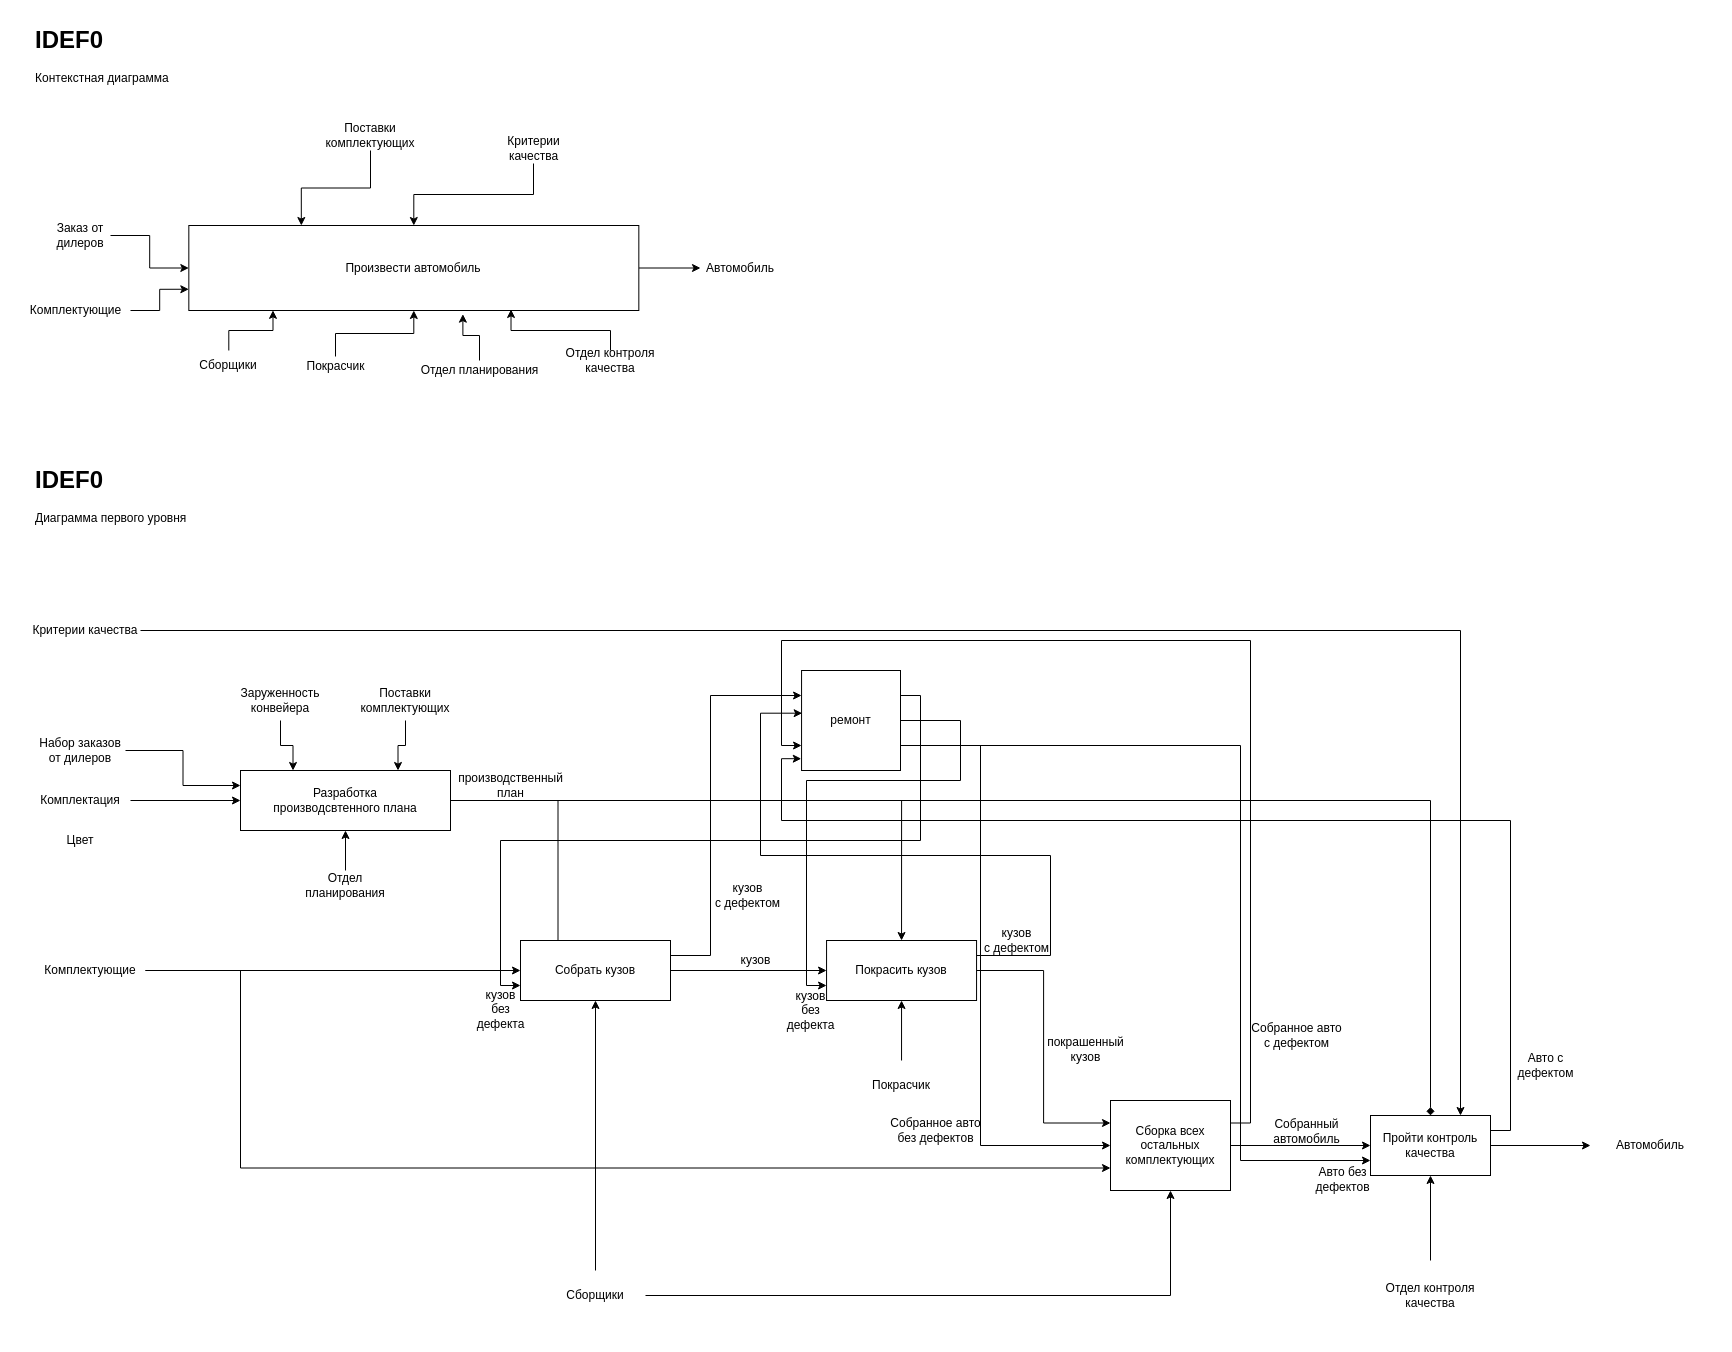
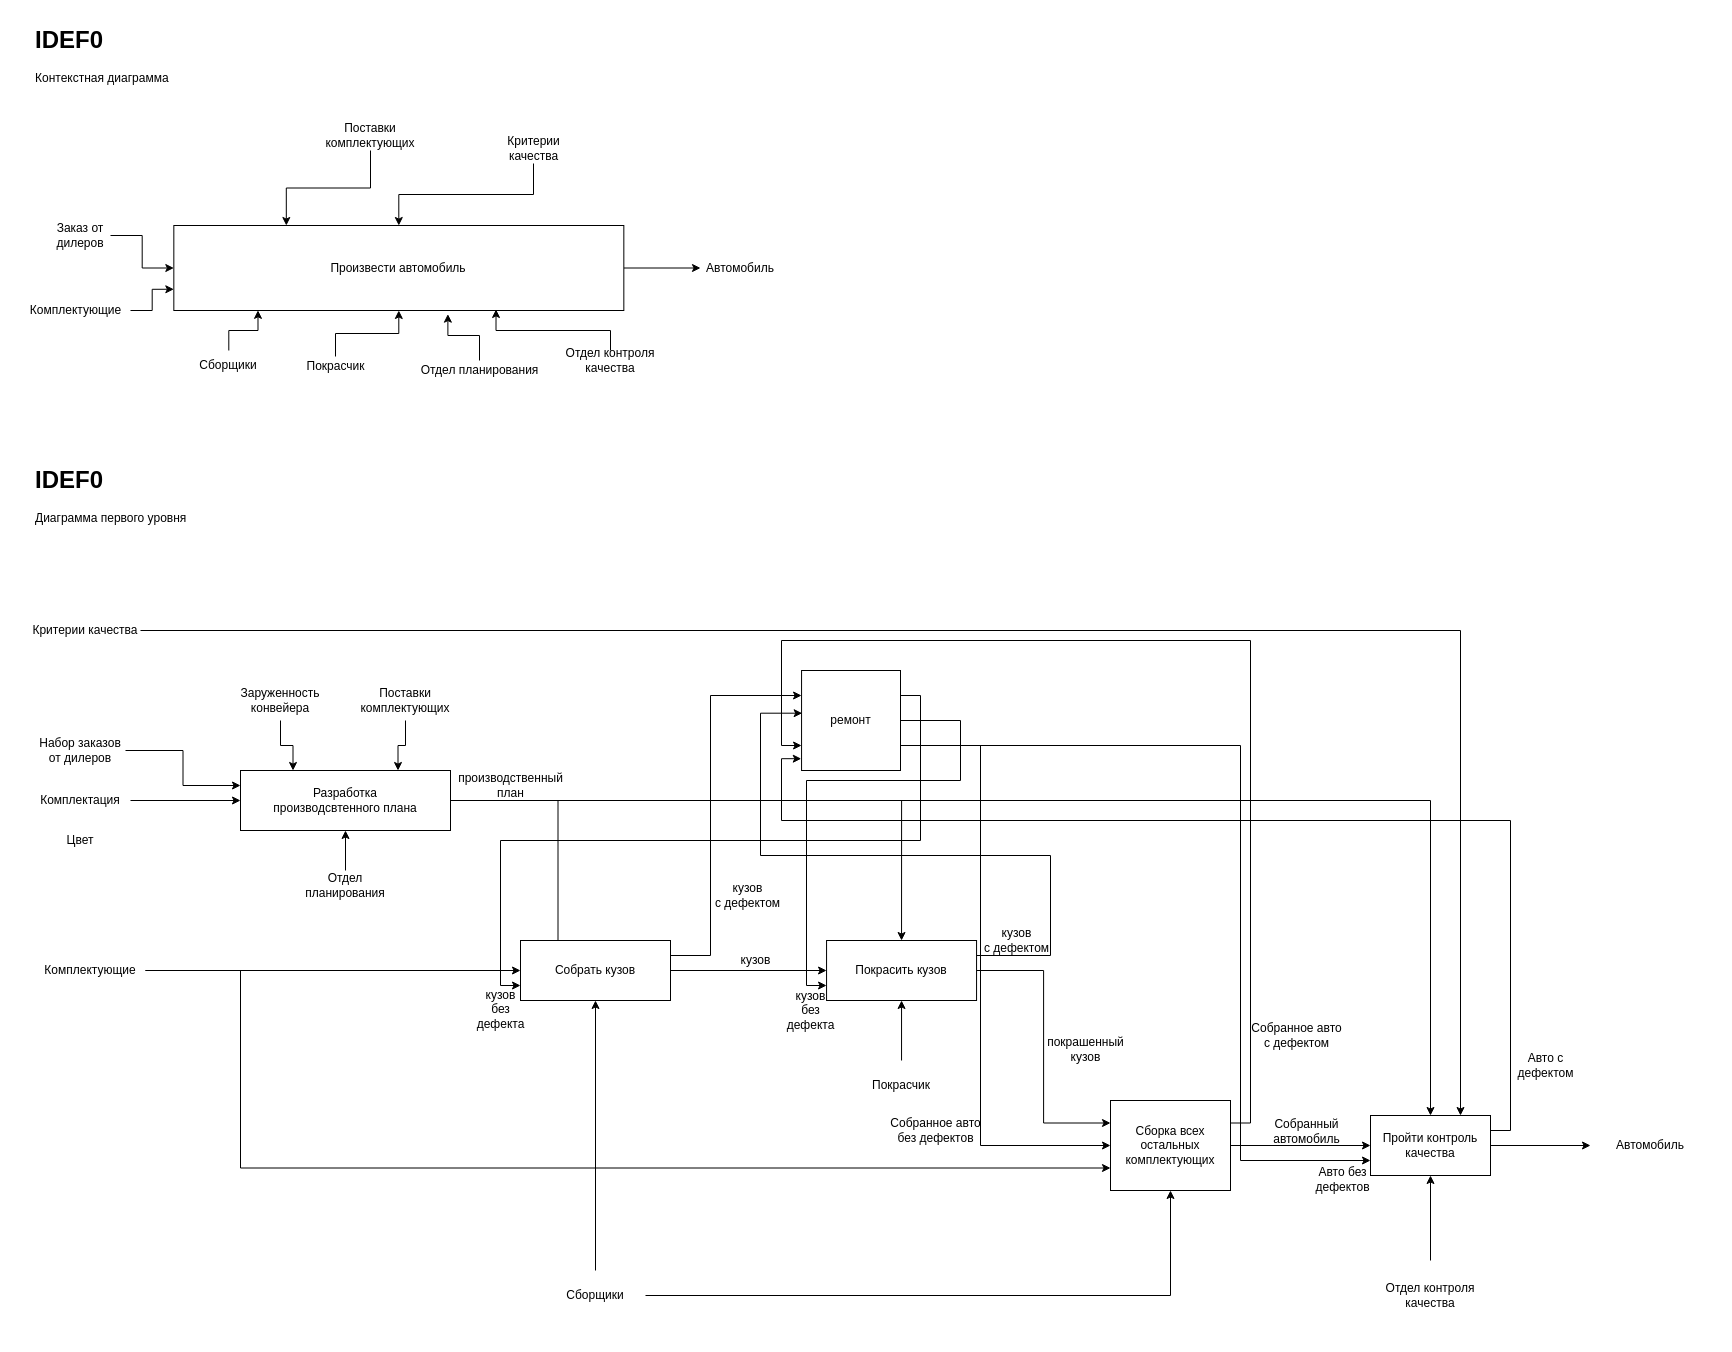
- <mxCell id="5" value="Произвести автомобиль" style="rounded=0;whiteSpace=wrap;html=1;" parent="1" vertex="1"><mxGeometry x="188.33" y="225" width="450" height="85" as="geometry" /></mxCell>
+ <mxCell id="5" value="Произвести автомобиль" style="rounded=0;whiteSpace=wrap;html=1;" parent="1" vertex="1"><mxGeometry x="173.33" y="225" width="450" height="85" as="geometry" /></mxCell>
- <mxCell id="22" style="edgeStyle=orthogonalEdgeStyle;rounded=0;orthogonalLoop=1;jettySize=auto;html=1;entryX=0.5;entryY=0;entryDx=0;entryDy=0;endArrow=diamond;" parent="1" source="23" target="49" edge="1"><mxGeometry relative="1" as="geometry" /></mxCell>
+ <mxCell id="22" style="edgeStyle=orthogonalEdgeStyle;rounded=0;orthogonalLoop=1;jettySize=auto;html=1;entryX=0.5;entryY=0;entryDx=0;entryDy=0;" parent="1" source="23" target="49" edge="1"><mxGeometry relative="1" as="geometry" /></mxCell>
